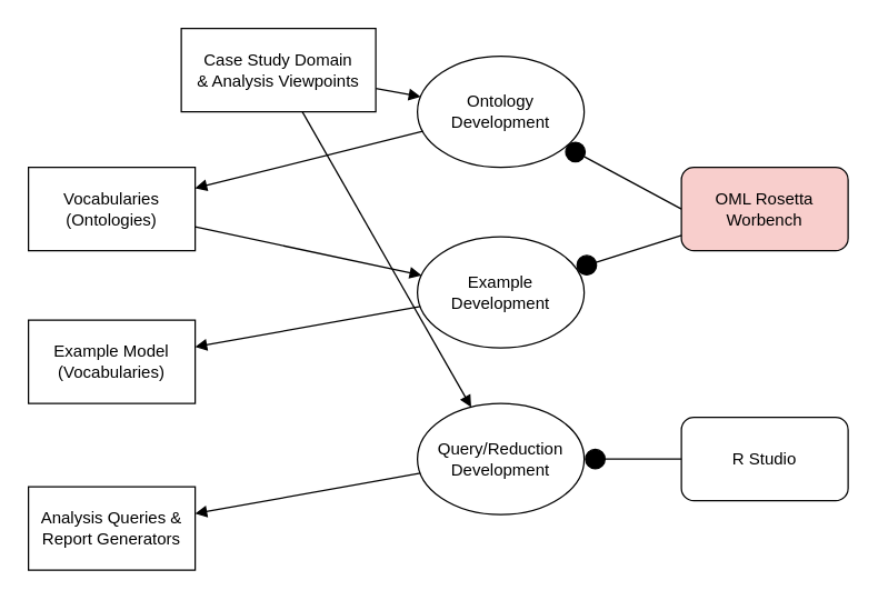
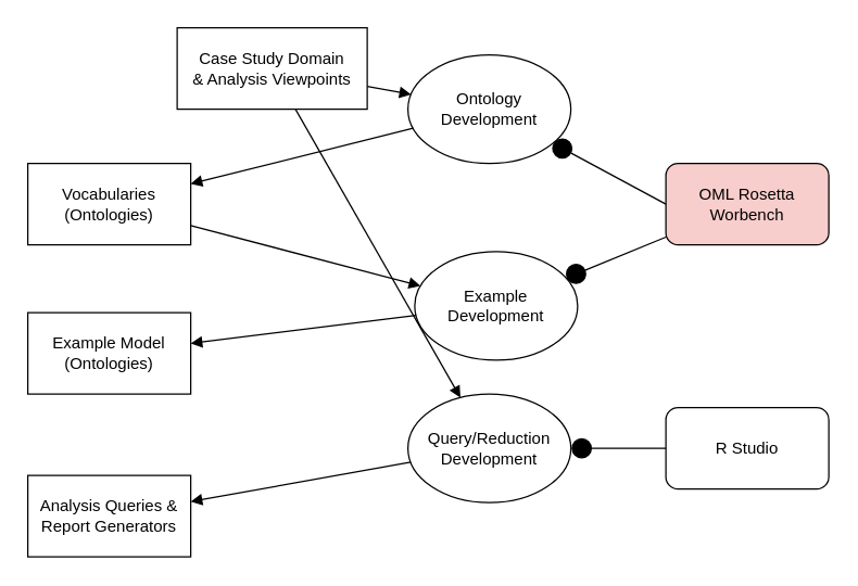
- <mxCell id="13" value="Example&lt;br&gt;Development" style="ellipse;whiteSpace=wrap;html=1;" parent="1" vertex="1"><mxGeometry x="300" y="170" width="120" height="80" as="geometry" /></mxCell>
+ <mxCell id="13" value="Example&lt;br&gt;Development" style="ellipse;whiteSpace=wrap;html=1;" parent="1" vertex="1"><mxGeometry x="305" y="185" width="120" height="80" as="geometry" /></mxCell>
- <mxCell id="15" value="Example Model&lt;br&gt;(Vocabularies)" style="rounded=0;whiteSpace=wrap;html=1;" parent="1" vertex="1"><mxGeometry x="20" y="230" width="120" height="60" as="geometry" /></mxCell>
+ <mxCell id="15" value="Example Model&lt;br&gt;(Ontologies)" style="rounded=0;whiteSpace=wrap;html=1;" parent="1" vertex="1"><mxGeometry x="20" y="230" width="120" height="60" as="geometry" /></mxCell>
